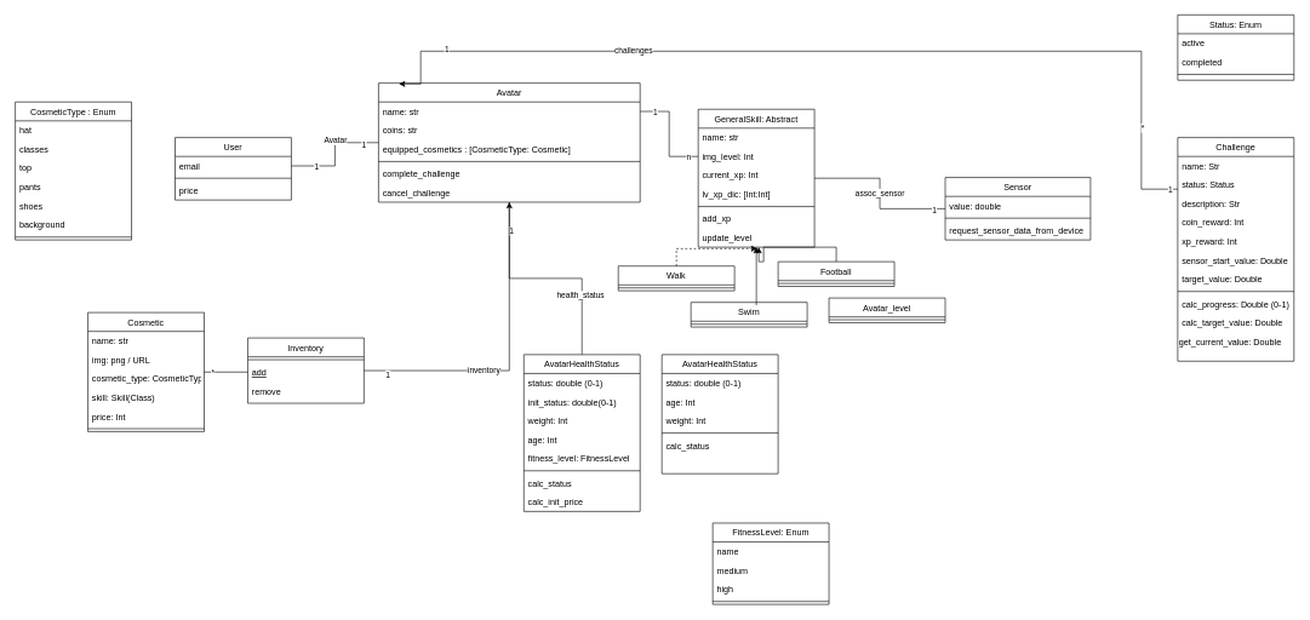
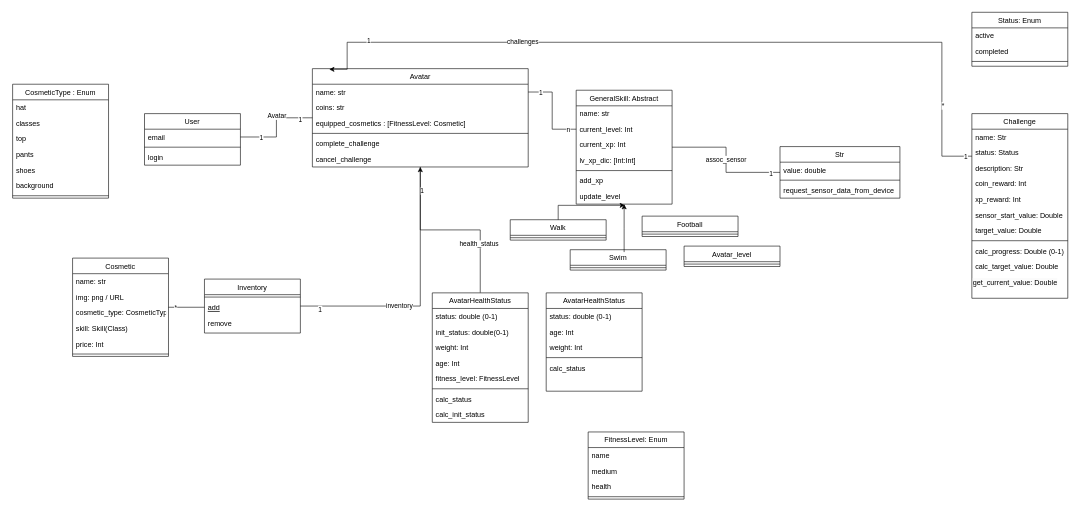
- <mxCell id="21" value="equipped_cosmetics : [CosmeticType: Cosmetic]" style="text;align=left;verticalAlign=top;spacingLeft=4;spacingRight=4;overflow=hidden;rotatable=0;points=[[0,0.5],[1,0.5]];portConstraint=eastwest;rounded=0;shadow=0;html=0;" vertex="1" parent="18"><mxGeometry y="78" width="360" height="26" as="geometry" /></mxCell>
+ <mxCell id="21" value="equipped_cosmetics : [FitnessLevel: Cosmetic]" style="text;align=left;verticalAlign=top;spacingLeft=4;spacingRight=4;overflow=hidden;rotatable=0;points=[[0,0.5],[1,0.5]];portConstraint=eastwest;rounded=0;shadow=0;html=0;" vertex="1" parent="18"><mxGeometry y="78" width="360" height="26" as="geometry" /></mxCell>
- <mxCell id="27" value="img_level: Int" style="text;align=left;verticalAlign=top;spacingLeft=4;spacingRight=4;overflow=hidden;rotatable=0;points=[[0,0.5],[1,0.5]];portConstraint=eastwest;rounded=0;shadow=0;html=0;" vertex="1" parent="25"><mxGeometry y="52" width="160" height="26" as="geometry" /></mxCell>
+ <mxCell id="27" value="current_level: Int" style="text;align=left;verticalAlign=top;spacingLeft=4;spacingRight=4;overflow=hidden;rotatable=0;points=[[0,0.5],[1,0.5]];portConstraint=eastwest;rounded=0;shadow=0;html=0;" vertex="1" parent="25"><mxGeometry y="52" width="160" height="26" as="geometry" /></mxCell>
- <mxCell id="81" value="Sensor" style="swimlane;fontStyle=0;align=center;verticalAlign=top;childLayout=stackLayout;horizontal=1;startSize=26;horizontalStack=0;resizeParent=1;resizeLast=0;collapsible=1;marginBottom=0;rounded=0;shadow=0;strokeWidth=1;" vertex="1" parent="1"><mxGeometry x="1300" y="244" width="200" height="86" as="geometry"><mxRectangle x="340" y="380" width="170" height="26" as="alternateBounds" /></mxGeometry></mxCell>
+ <mxCell id="81" value="Str" style="swimlane;fontStyle=0;align=center;verticalAlign=top;childLayout=stackLayout;horizontal=1;startSize=26;horizontalStack=0;resizeParent=1;resizeLast=0;collapsible=1;marginBottom=0;rounded=0;shadow=0;strokeWidth=1;" vertex="1" parent="1"><mxGeometry x="1300" y="244" width="200" height="86" as="geometry"><mxRectangle x="340" y="380" width="170" height="26" as="alternateBounds" /></mxGeometry></mxCell>
- <mxCell id="93" value="price" style="text;align=left;verticalAlign=top;spacingLeft=4;spacingRight=4;overflow=hidden;rotatable=0;points=[[0,0.5],[1,0.5]];portConstraint=eastwest;" vertex="1" parent="90"><mxGeometry y="60" width="160" height="26" as="geometry" /></mxCell>
+ <mxCell id="93" value="login" style="text;align=left;verticalAlign=top;spacingLeft=4;spacingRight=4;overflow=hidden;rotatable=0;points=[[0,0.5],[1,0.5]];portConstraint=eastwest;" vertex="1" parent="90"><mxGeometry y="60" width="160" height="26" as="geometry" /></mxCell>
- <mxCell id="40" style="edgeStyle=orthogonalEdgeStyle;rounded=0;orthogonalLoop=1;jettySize=auto;html=1;entryX=0.508;entryY=1.077;entryDx=0;entryDy=0;entryPerimeter=0;dashed=1;" edge="1" parent="1" source="33" target="32"><mxGeometry relative="1" as="geometry" /></mxCell>
+ <mxCell id="40" style="edgeStyle=orthogonalEdgeStyle;rounded=0;orthogonalLoop=1;jettySize=auto;html=1;entryX=0.508;entryY=1.077;entryDx=0;entryDy=0;entryPerimeter=0;" edge="1" parent="1" source="33" target="32"><mxGeometry relative="1" as="geometry" /></mxCell>
- <mxCell id="41" style="edgeStyle=orthogonalEdgeStyle;rounded=0;orthogonalLoop=1;jettySize=auto;html=1;entryX=0.521;entryY=1;entryDx=0;entryDy=0;entryPerimeter=0;" edge="1" parent="1" source="37" target="32"><mxGeometry relative="1" as="geometry" /></mxCell>
- <mxCell id="80" value="calc_init_price" style="text;align=left;verticalAlign=top;spacingLeft=4;spacingRight=4;overflow=hidden;rotatable=0;points=[[0,0.5],[1,0.5]];portConstraint=eastwest;" vertex="1" parent="72"><mxGeometry y="190" width="160" height="26" as="geometry" /></mxCell>
+ <mxCell id="80" value="calc_init_status" style="text;align=left;verticalAlign=top;spacingLeft=4;spacingRight=4;overflow=hidden;rotatable=0;points=[[0,0.5],[1,0.5]];portConstraint=eastwest;" vertex="1" parent="72"><mxGeometry y="190" width="160" height="26" as="geometry" /></mxCell>
- <mxCell id="107" value="high" style="text;align=left;verticalAlign=top;spacingLeft=4;spacingRight=4;overflow=hidden;rotatable=0;points=[[0,0.5],[1,0.5]];portConstraint=eastwest;" vertex="1" parent="104"><mxGeometry y="78" width="160" height="26" as="geometry" /></mxCell>
+ <mxCell id="107" value="health" style="text;align=left;verticalAlign=top;spacingLeft=4;spacingRight=4;overflow=hidden;rotatable=0;points=[[0,0.5],[1,0.5]];portConstraint=eastwest;" vertex="1" parent="104"><mxGeometry y="78" width="160" height="26" as="geometry" /></mxCell>
